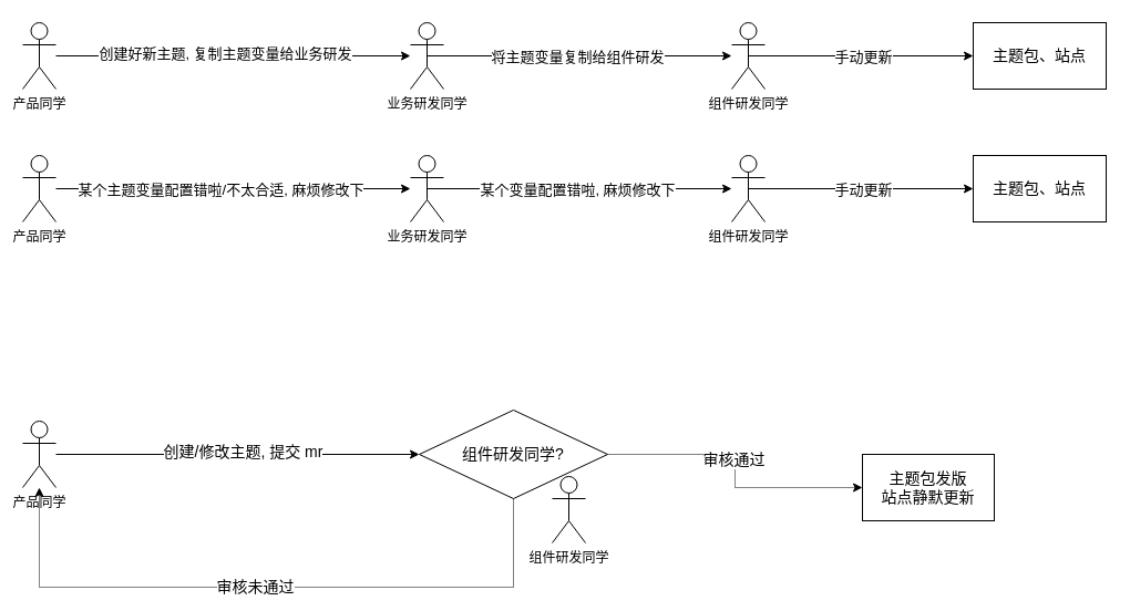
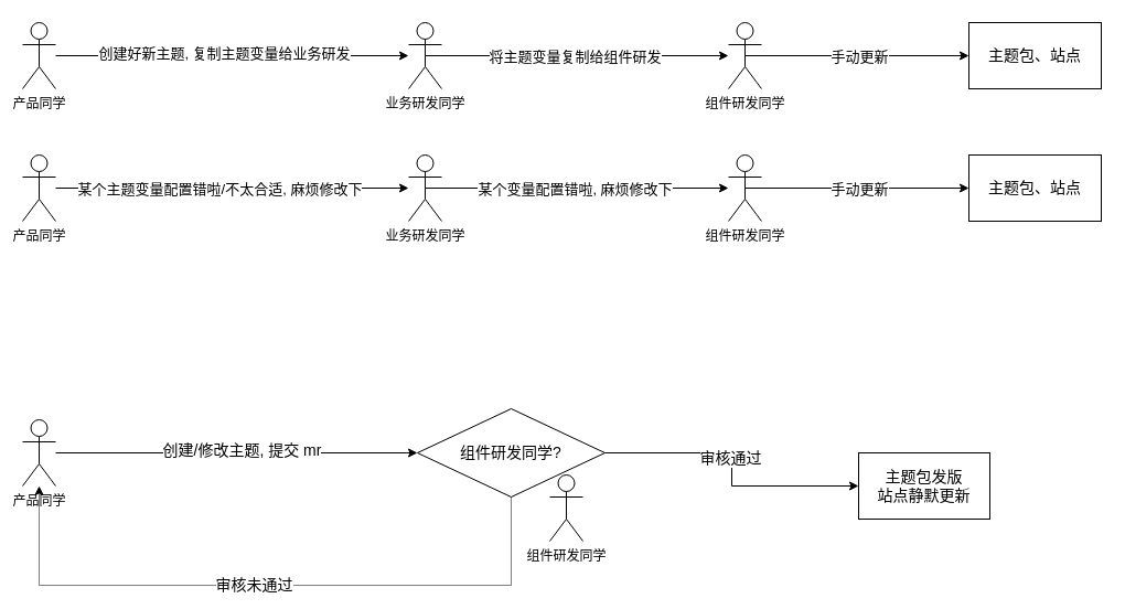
- <mxCell id="28" style="edgeStyle=orthogonalEdgeStyle;rounded=0;orthogonalLoop=1;jettySize=auto;html=1;exitX=1;exitY=0.5;exitDx=0;exitDy=0;dashed=1;dashPattern=1 1;fontSize=14;" parent="1" source="30" target="31" edge="1"><mxGeometry relative="1" as="geometry" /></mxCell>
+ <mxCell id="28" style="edgeStyle=orthogonalEdgeStyle;rounded=0;orthogonalLoop=1;jettySize=auto;html=1;exitX=1;exitY=0.5;exitDx=0;exitDy=0;dashed=0;dashPattern=1 1;fontSize=14;" parent="1" source="30" target="31" edge="1"><mxGeometry relative="1" as="geometry" /></mxCell>
